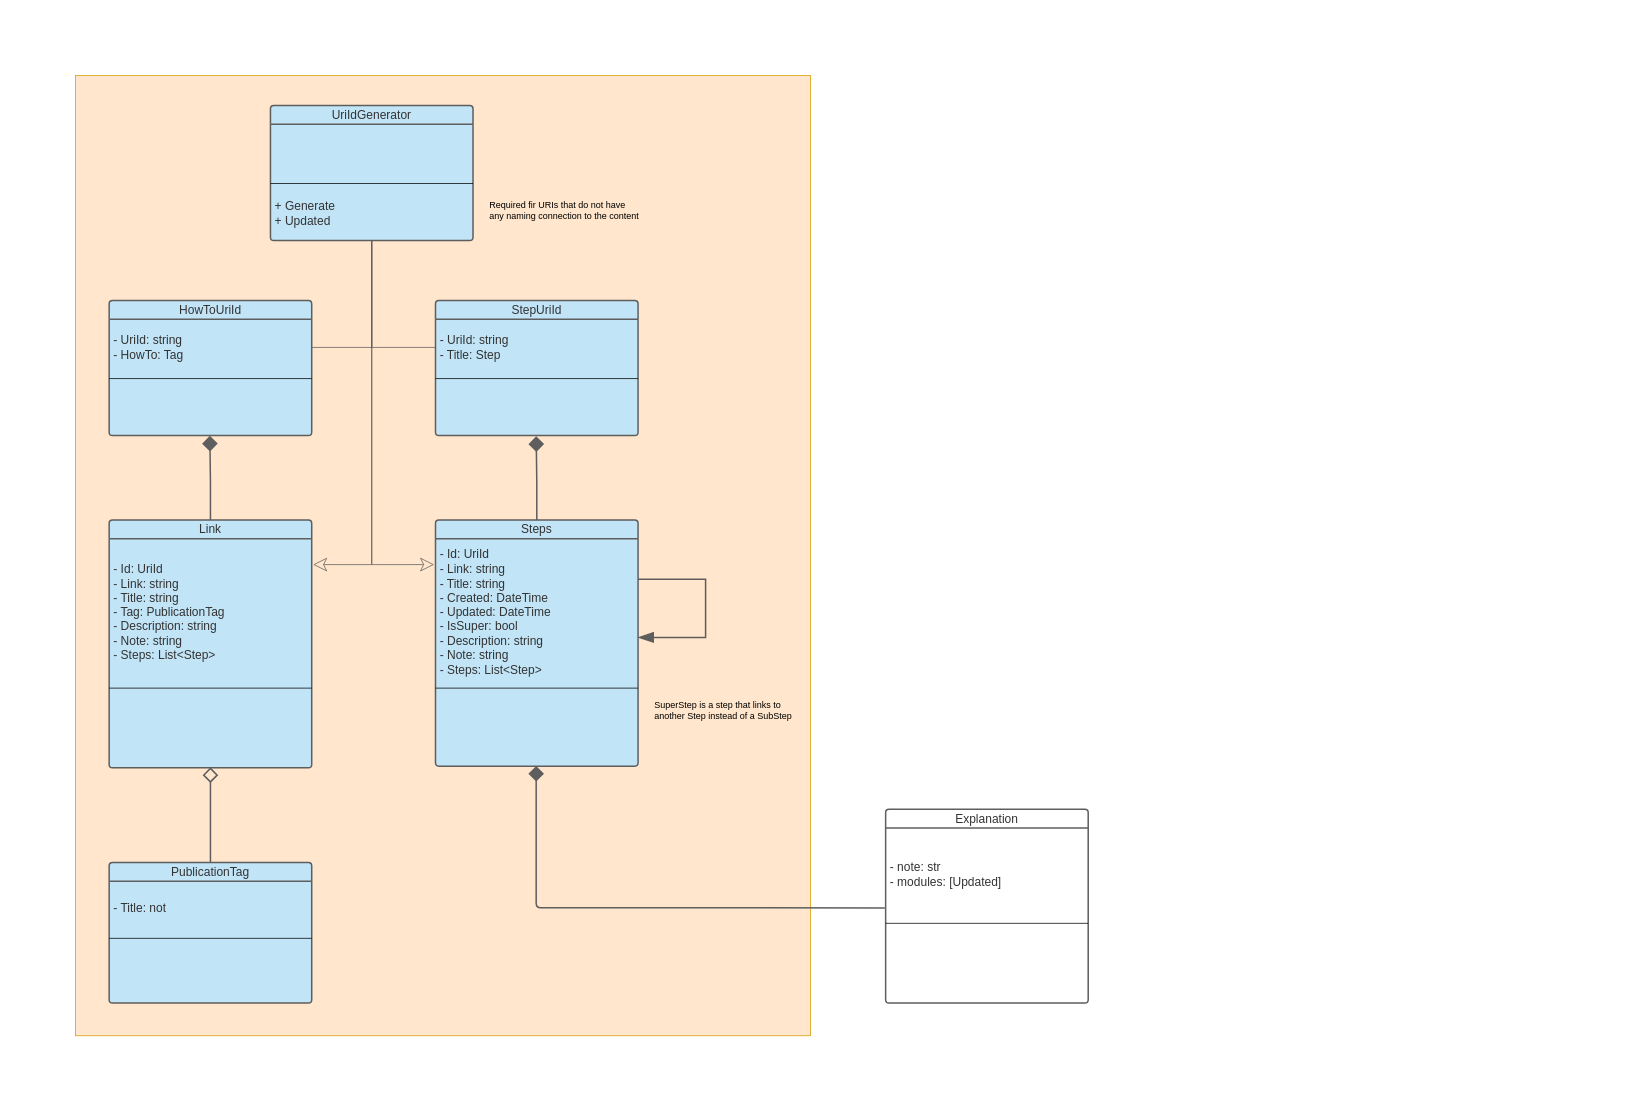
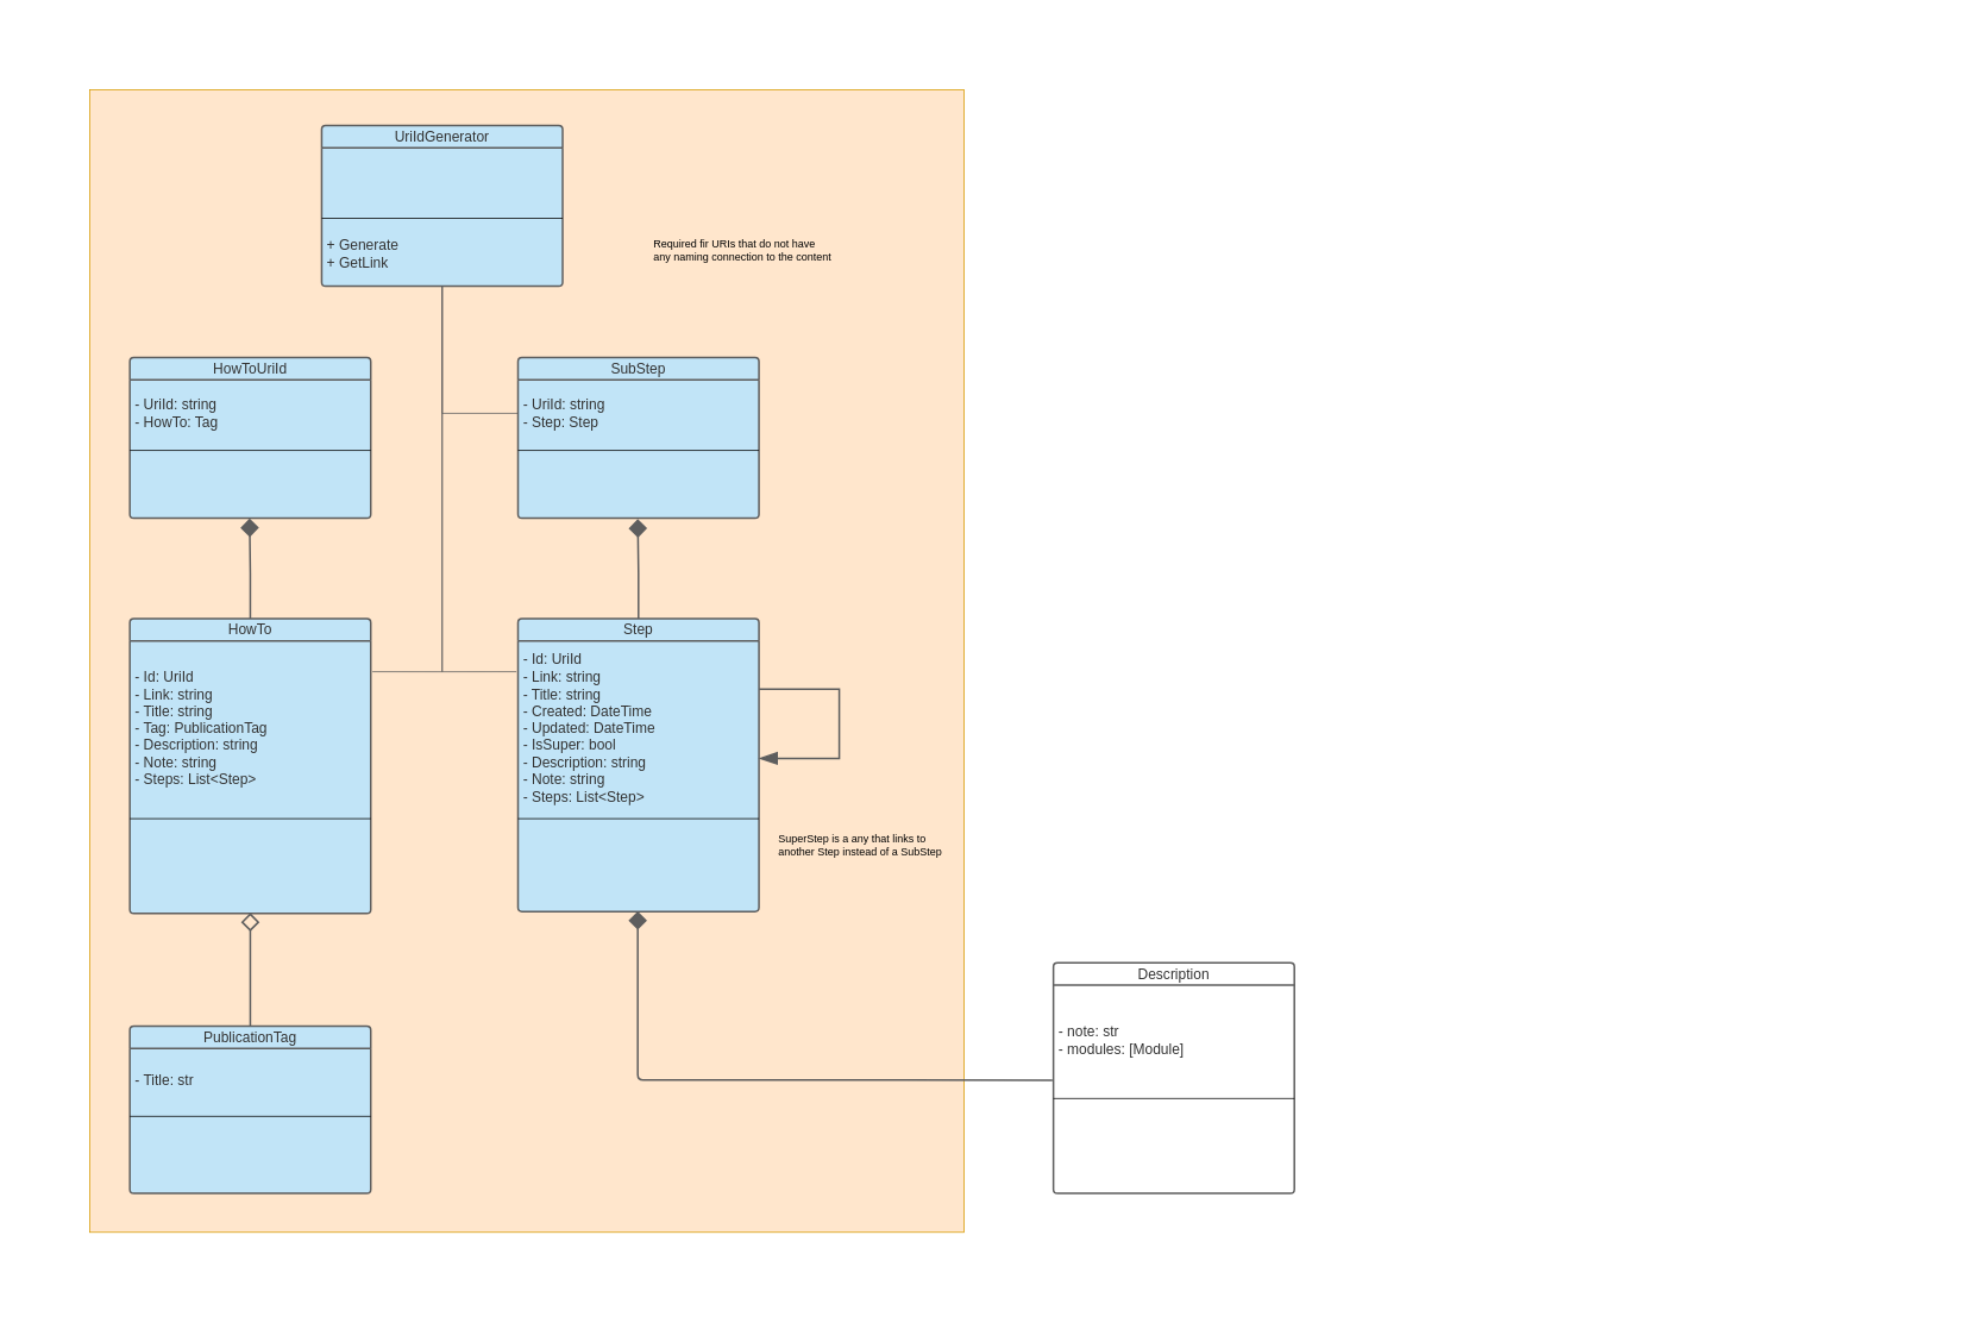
- <mxCell id="42" value="Required fir URIs that do not have&lt;br&gt;any naming connection to the content" style="text;html=1;align=left;verticalAlign=middle;resizable=0;points=[];autosize=1;" vertex="1" parent="1"><mxGeometry x="650" y="260" width="220" height="40" as="geometry" /></mxCell>
+ <mxCell id="42" value="Required fir URIs that do not have&lt;br&gt;any naming connection to the content" style="text;html=1;align=left;verticalAlign=middle;resizable=0;points=[];autosize=1;" vertex="1" parent="1"><mxGeometry x="730" y="260" width="220" height="40" as="geometry" /></mxCell>
- <mxCell id="41" value="&lt;span style=&quot;color: rgb(51 , 51 , 51) ; font-size: 16px&quot;&gt;+ Generate&lt;/span&gt;&lt;br style=&quot;color: rgb(51 , 51 , 51) ; font-size: 16px&quot;&gt;&lt;span style=&quot;color: rgb(51 , 51 , 51) ; font-size: 16px&quot;&gt;+ Updated&lt;/span&gt;" style="part=1;html=1;resizeHeight=0;strokeColor=none;fillColor=none;align=left;verticalAlign=middle;spacingLeft=4;spacingRight=4;overflow=hidden;rotatable=0;points=[[0,0.5],[1,0.5]];portConstraint=eastwest;swimlaneFillColor=#c1e4f7;strokeOpacity=100;fillOpacity=100;fontSize=11;" vertex="1" parent="38"><mxGeometry y="108" width="270" height="72" as="geometry" /></mxCell>
+ <mxCell id="41" value="&lt;span style=&quot;color: rgb(51 , 51 , 51) ; font-size: 16px&quot;&gt;+ Generate&lt;/span&gt;&lt;br style=&quot;color: rgb(51 , 51 , 51) ; font-size: 16px&quot;&gt;&lt;span style=&quot;color: rgb(51 , 51 , 51) ; font-size: 16px&quot;&gt;+ GetLink&lt;/span&gt;" style="part=1;html=1;resizeHeight=0;strokeColor=none;fillColor=none;align=left;verticalAlign=middle;spacingLeft=4;spacingRight=4;overflow=hidden;rotatable=0;points=[[0,0.5],[1,0.5]];portConstraint=eastwest;swimlaneFillColor=#c1e4f7;strokeOpacity=100;fillOpacity=100;fontSize=11;" vertex="1" parent="38"><mxGeometry y="108" width="270" height="72" as="geometry" /></mxCell>
- <mxCell id="30" value="StepUriId" style="html=1;overflow=block;blockSpacing=1;whiteSpace=wrap;swimlane;childLayout=stackLayout;horizontal=1;horizontalStack=0;resizeParent=1;resizeParentMax=0;resizeLast=0;collapsible=0;fontStyle=0;marginBottom=0;swimlaneFillColor=#c1e4f7;startSize=25;whiteSpace=wrap;fontSize=16;fontColor=#333333;whiteSpace=wrap;align=center;spacing=0;strokeColor=#5e5e5e;strokeOpacity=100;fillOpacity=100;rounded=1;absoluteArcSize=1;arcSize=9;fillColor=#c1e4f7;strokeWidth=2;" vertex="1" parent="1"><mxGeometry x="580" y="400" width="270" height="180" as="geometry" /></mxCell>
+ <mxCell id="30" value="SubStep" style="html=1;overflow=block;blockSpacing=1;whiteSpace=wrap;swimlane;childLayout=stackLayout;horizontal=1;horizontalStack=0;resizeParent=1;resizeParentMax=0;resizeLast=0;collapsible=0;fontStyle=0;marginBottom=0;swimlaneFillColor=#c1e4f7;startSize=25;whiteSpace=wrap;fontSize=16;fontColor=#333333;whiteSpace=wrap;align=center;spacing=0;strokeColor=#5e5e5e;strokeOpacity=100;fillOpacity=100;rounded=1;absoluteArcSize=1;arcSize=9;fillColor=#c1e4f7;strokeWidth=2;" vertex="1" parent="1"><mxGeometry x="580" y="400" width="270" height="180" as="geometry" /></mxCell>
- <mxCell id="34" style="edgeStyle=orthogonalEdgeStyle;rounded=0;orthogonalLoop=1;jettySize=auto;html=1;entryX=1;entryY=0.5;entryDx=0;entryDy=0;endArrow=none;endFill=0;endSize=16;strokeColor=#5E5E5E;strokeWidth=1;" edge="1" parent="1" source="38" target="27"><mxGeometry relative="1" as="geometry" /></mxCell>
- <mxCell id="31" value="- UriId: string&lt;br&gt;- Title: Step" style="part=1;html=1;resizeHeight=0;strokeColor=none;fillColor=none;align=left;verticalAlign=middle;spacingLeft=4;spacingRight=4;overflow=hidden;rotatable=0;points=[[0,0.5],[1,0.5]];portConstraint=eastwest;swimlaneFillColor=#c1e4f7;strokeOpacity=100;fillOpacity=100;fontSize=16;fontColor=#333333;" vertex="1" parent="30"><mxGeometry y="25" width="270" height="75" as="geometry" /></mxCell>
+ <mxCell id="31" value="- UriId: string&lt;br&gt;- Step: Step" style="part=1;html=1;resizeHeight=0;strokeColor=none;fillColor=none;align=left;verticalAlign=middle;spacingLeft=4;spacingRight=4;overflow=hidden;rotatable=0;points=[[0,0.5],[1,0.5]];portConstraint=eastwest;swimlaneFillColor=#c1e4f7;strokeOpacity=100;fillOpacity=100;fontSize=16;fontColor=#333333;" vertex="1" parent="30"><mxGeometry y="25" width="270" height="75" as="geometry" /></mxCell>
- <mxCell id="5" value="Link" style="html=1;overflow=block;blockSpacing=1;whiteSpace=wrap;swimlane;childLayout=stackLayout;horizontal=1;horizontalStack=0;resizeParent=1;resizeParentMax=0;resizeLast=0;collapsible=0;fontStyle=0;marginBottom=0;swimlaneFillColor=#c1e4f7;startSize=25;whiteSpace=wrap;fontSize=16;fontColor=#333333;whiteSpace=wrap;align=center;spacing=0;strokeColor=#5e5e5e;strokeOpacity=100;fillOpacity=100;rounded=1;absoluteArcSize=1;arcSize=9;fillColor=#c1e4f7;strokeWidth=2;" parent="1" vertex="1"><mxGeometry x="145" y="692.63" width="270" height="330.25" as="geometry" /></mxCell>
+ <mxCell id="5" value="HowTo" style="html=1;overflow=block;blockSpacing=1;whiteSpace=wrap;swimlane;childLayout=stackLayout;horizontal=1;horizontalStack=0;resizeParent=1;resizeParentMax=0;resizeLast=0;collapsible=0;fontStyle=0;marginBottom=0;swimlaneFillColor=#c1e4f7;startSize=25;whiteSpace=wrap;fontSize=16;fontColor=#333333;whiteSpace=wrap;align=center;spacing=0;strokeColor=#5e5e5e;strokeOpacity=100;fillOpacity=100;rounded=1;absoluteArcSize=1;arcSize=9;fillColor=#c1e4f7;strokeWidth=2;" parent="1" vertex="1"><mxGeometry x="145" y="692.63" width="270" height="330.25" as="geometry" /></mxCell>
- <mxCell id="10" value="&lt;span style=&quot;font-style: normal&quot;&gt;Steps&lt;/span&gt;" style="html=1;overflow=block;blockSpacing=1;whiteSpace=wrap;swimlane;childLayout=stackLayout;horizontal=1;horizontalStack=0;resizeParent=1;resizeParentMax=0;resizeLast=0;collapsible=0;fontStyle=0;marginBottom=0;swimlaneFillColor=#c1e4f7;startSize=25;whiteSpace=wrap;fontSize=16;fontColor=#333333;fontStyle=2;whiteSpace=wrap;align=center;spacing=0;strokeColor=#5e5e5e;strokeOpacity=100;fillOpacity=100;rounded=1;absoluteArcSize=1;arcSize=9;fillColor=#c1e4f7;strokeWidth=2;" parent="1" vertex="1"><mxGeometry x="580" y="692.63" width="270" height="328" as="geometry" /></mxCell>
+ <mxCell id="10" value="&lt;span style=&quot;font-style: normal&quot;&gt;Step&lt;/span&gt;" style="html=1;overflow=block;blockSpacing=1;whiteSpace=wrap;swimlane;childLayout=stackLayout;horizontal=1;horizontalStack=0;resizeParent=1;resizeParentMax=0;resizeLast=0;collapsible=0;fontStyle=0;marginBottom=0;swimlaneFillColor=#c1e4f7;startSize=25;whiteSpace=wrap;fontSize=16;fontColor=#333333;fontStyle=2;whiteSpace=wrap;align=center;spacing=0;strokeColor=#5e5e5e;strokeOpacity=100;fillOpacity=100;rounded=1;absoluteArcSize=1;arcSize=9;fillColor=#c1e4f7;strokeWidth=2;" parent="1" vertex="1"><mxGeometry x="580" y="692.63" width="270" height="328" as="geometry" /></mxCell>
- <mxCell id="36" style="edgeStyle=orthogonalEdgeStyle;rounded=0;orthogonalLoop=1;jettySize=auto;html=1;entryX=1.007;entryY=0.176;entryDx=0;entryDy=0;entryPerimeter=0;endArrow=classic;endFill=0;endSize=16;strokeColor=#5E5E5E;strokeWidth=1;" edge="1" parent="1" source="38" target="6"><mxGeometry relative="1" as="geometry" /></mxCell>
+ <mxCell id="36" style="edgeStyle=orthogonalEdgeStyle;rounded=0;orthogonalLoop=1;jettySize=auto;html=1;entryX=1.007;entryY=0.176;entryDx=0;entryDy=0;entryPerimeter=0;endArrow=none;endFill=0;endSize=16;strokeColor=#5E5E5E;strokeWidth=1;" edge="1" parent="1" source="38" target="6"><mxGeometry relative="1" as="geometry" /></mxCell>
- <mxCell id="37" style="edgeStyle=orthogonalEdgeStyle;rounded=0;orthogonalLoop=1;jettySize=auto;html=1;entryX=-0.007;entryY=0.176;entryDx=0;entryDy=0;entryPerimeter=0;endArrow=classic;endFill=0;endSize=16;strokeColor=#5E5E5E;strokeWidth=1;" edge="1" parent="1" source="38" target="11"><mxGeometry relative="1" as="geometry" /></mxCell>
+ <mxCell id="37" style="edgeStyle=orthogonalEdgeStyle;rounded=0;orthogonalLoop=1;jettySize=auto;html=1;entryX=-0.007;entryY=0.176;entryDx=0;entryDy=0;entryPerimeter=0;endArrow=none;endFill=0;endSize=16;strokeColor=#5E5E5E;strokeWidth=1;" edge="1" parent="1" source="38" target="11"><mxGeometry relative="1" as="geometry" /></mxCell>
- <mxCell id="25" value="SuperStep is a step that links to&lt;br&gt;another Step instead of a SubStep" style="text;html=1;align=left;verticalAlign=middle;resizable=0;points=[];autosize=1;" parent="1" vertex="1"><mxGeometry x="870" y="926.25" width="220" height="40" as="geometry" /></mxCell>
+ <mxCell id="25" value="SuperStep is a any that links to&lt;br&gt;another Step instead of a SubStep" style="text;html=1;align=left;verticalAlign=middle;resizable=0;points=[];autosize=1;" parent="1" vertex="1"><mxGeometry x="870" y="926.25" width="220" height="40" as="geometry" /></mxCell>
- <mxCell id="15" value="Explanation" style="html=1;overflow=block;blockSpacing=1;whiteSpace=wrap;swimlane;childLayout=stackLayout;horizontal=1;horizontalStack=0;resizeParent=1;resizeParentMax=0;resizeLast=0;collapsible=0;fontStyle=0;marginBottom=0;swimlaneFillColor=#ffffff;startSize=25;whiteSpace=wrap;fontSize=16;fontColor=#333333;whiteSpace=wrap;align=center;spacing=0;strokeColor=#5e5e5e;strokeOpacity=100;rounded=1;absoluteArcSize=1;arcSize=9;strokeWidth=2;" parent="1" vertex="1"><mxGeometry x="1180" y="1078.13" width="270" height="258.25" as="geometry" /></mxCell>
+ <mxCell id="15" value="Description" style="html=1;overflow=block;blockSpacing=1;whiteSpace=wrap;swimlane;childLayout=stackLayout;horizontal=1;horizontalStack=0;resizeParent=1;resizeParentMax=0;resizeLast=0;collapsible=0;fontStyle=0;marginBottom=0;swimlaneFillColor=#ffffff;startSize=25;whiteSpace=wrap;fontSize=16;fontColor=#333333;whiteSpace=wrap;align=center;spacing=0;strokeColor=#5e5e5e;strokeOpacity=100;rounded=1;absoluteArcSize=1;arcSize=9;strokeWidth=2;" parent="1" vertex="1"><mxGeometry x="1180" y="1078.13" width="270" height="258.25" as="geometry" /></mxCell>
- <mxCell id="16" value="- note: str&lt;br&gt;- modules: [Updated]" style="part=1;html=1;resizeHeight=0;strokeColor=none;fillColor=none;align=left;verticalAlign=middle;spacingLeft=4;spacingRight=4;overflow=hidden;rotatable=0;points=[[0,0.5],[1,0.5]];portConstraint=eastwest;swimlaneFillColor=#ffffff;strokeOpacity=100;fontSize=16;fontColor=#333333;" parent="15" vertex="1"><mxGeometry y="25" width="270" height="123" as="geometry" /></mxCell>
+ <mxCell id="16" value="- note: str&lt;br&gt;- modules: [Module]" style="part=1;html=1;resizeHeight=0;strokeColor=none;fillColor=none;align=left;verticalAlign=middle;spacingLeft=4;spacingRight=4;overflow=hidden;rotatable=0;points=[[0,0.5],[1,0.5]];portConstraint=eastwest;swimlaneFillColor=#ffffff;strokeOpacity=100;fontSize=16;fontColor=#333333;" parent="15" vertex="1"><mxGeometry y="25" width="270" height="123" as="geometry" /></mxCell>
- <mxCell id="22" value="- Title: not" style="part=1;html=1;resizeHeight=0;strokeColor=none;fillColor=none;align=left;verticalAlign=middle;spacingLeft=4;spacingRight=4;overflow=hidden;rotatable=0;points=[[0,0.5],[1,0.5]];portConstraint=eastwest;swimlaneFillColor=#ffffff;strokeOpacity=100;fontSize=16;fontColor=#333333;" parent="21" vertex="1"><mxGeometry y="25" width="270" height="72" as="geometry" /></mxCell>
+ <mxCell id="22" value="- Title: str" style="part=1;html=1;resizeHeight=0;strokeColor=none;fillColor=none;align=left;verticalAlign=middle;spacingLeft=4;spacingRight=4;overflow=hidden;rotatable=0;points=[[0,0.5],[1,0.5]];portConstraint=eastwest;swimlaneFillColor=#ffffff;strokeOpacity=100;fontSize=16;fontColor=#333333;" parent="21" vertex="1"><mxGeometry y="25" width="270" height="72" as="geometry" /></mxCell>
